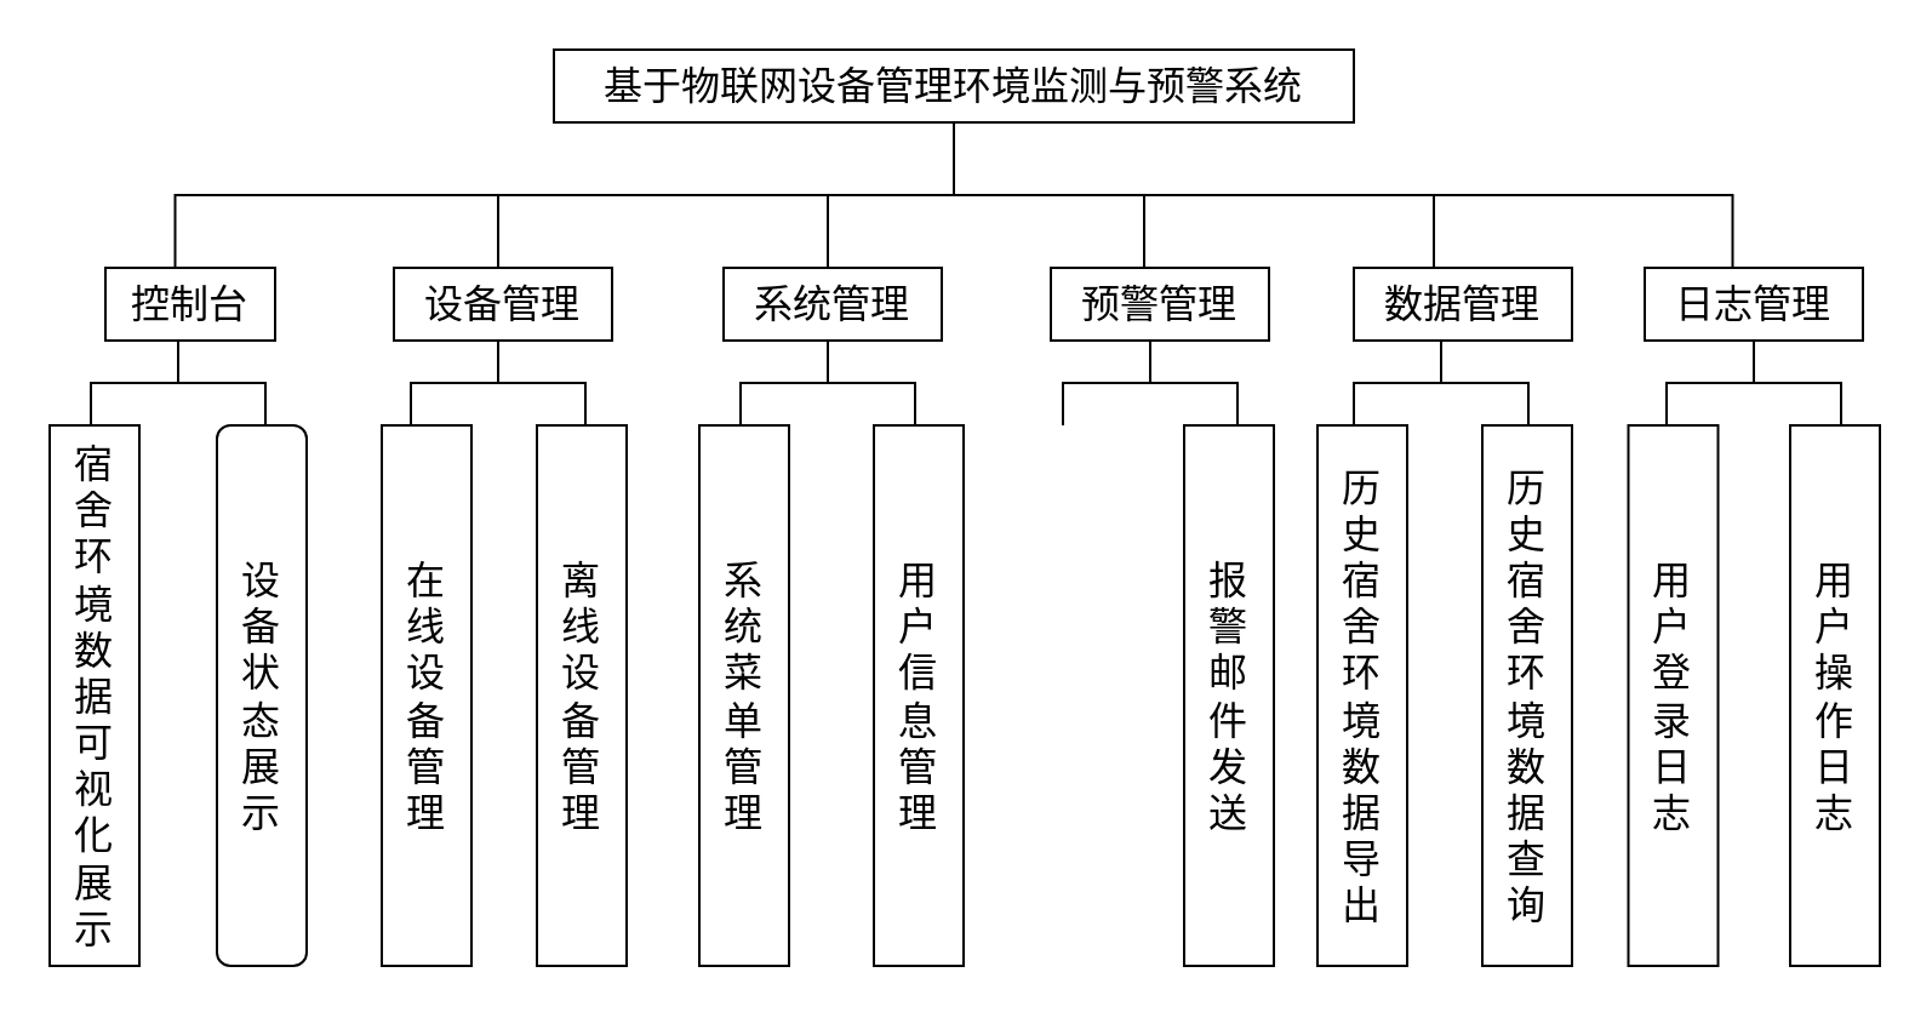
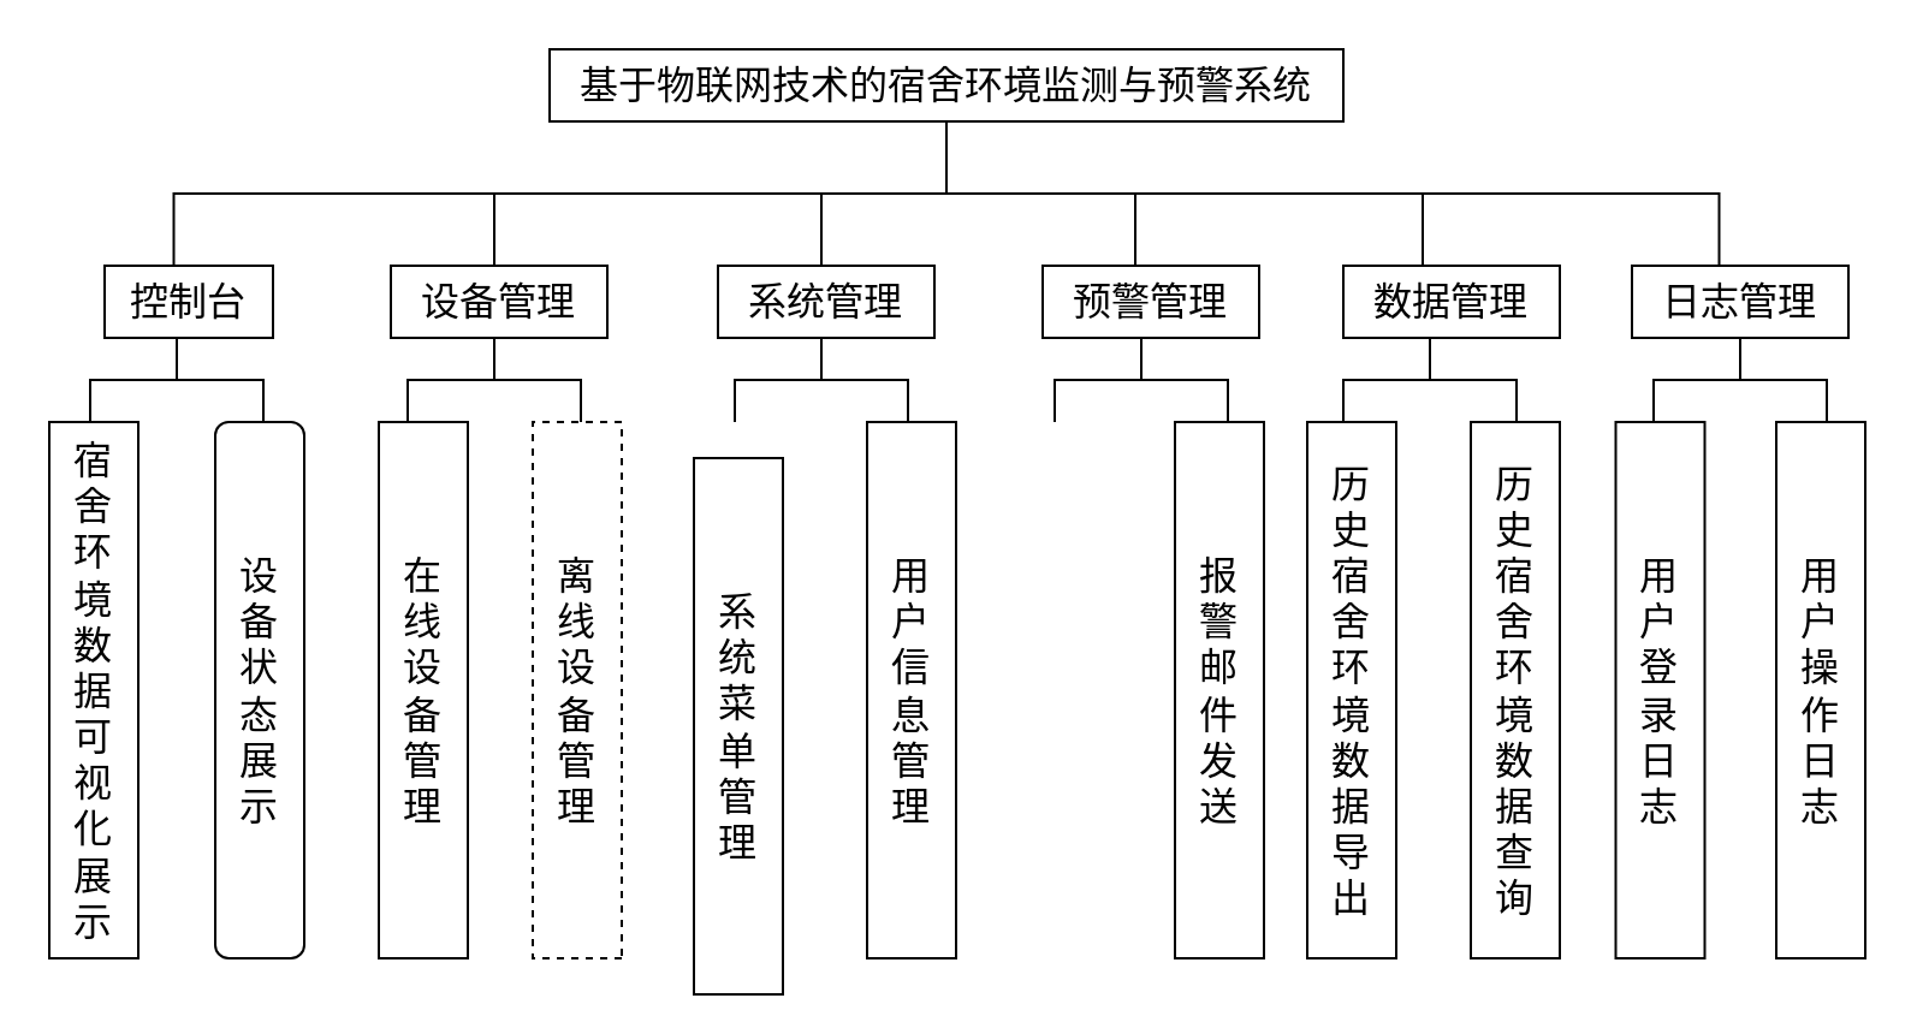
- <mxCell id="2" value="&lt;p class=&quot;MsoNormal&quot;&gt;&lt;font face=&quot;Helvetica&quot; style=&quot;font-size: 16px;&quot;&gt;&lt;font style=&quot;&quot;&gt;基于物联网&lt;/font&gt;设备管理&lt;font style=&quot;&quot;&gt;环境监测与预警系统&lt;/font&gt;&lt;/font&gt;&lt;/p&gt;" style="rounded=0;whiteSpace=wrap;html=1;" vertex="1" parent="1"><mxGeometry x="228" y="20" width="330" height="30" as="geometry" /></mxCell>
+ <mxCell id="2" value="&lt;p class=&quot;MsoNormal&quot;&gt;&lt;font face=&quot;Helvetica&quot; style=&quot;font-size: 16px;&quot;&gt;&lt;font style=&quot;&quot;&gt;基于物联网&lt;/font&gt;技术的宿舍&lt;font style=&quot;&quot;&gt;环境监测与预警系统&lt;/font&gt;&lt;/font&gt;&lt;/p&gt;" style="rounded=0;whiteSpace=wrap;html=1;" vertex="1" parent="1"><mxGeometry x="228" y="20" width="330" height="30" as="geometry" /></mxCell>
- <mxCell id="17" value="&lt;font style=&quot;font-size: 16px;&quot;&gt;离&lt;/font&gt;&lt;div&gt;&lt;font style=&quot;font-size: 16px;&quot;&gt;线&lt;/font&gt;&lt;/div&gt;&lt;div&gt;&lt;font style=&quot;font-size: 16px;&quot;&gt;设&lt;/font&gt;&lt;/div&gt;&lt;div&gt;&lt;font style=&quot;font-size: 16px;&quot;&gt;备&lt;/font&gt;&lt;/div&gt;&lt;div&gt;&lt;font style=&quot;font-size: 16px;&quot;&gt;管&lt;/font&gt;&lt;/div&gt;&lt;div&gt;&lt;font style=&quot;font-size: 16px;&quot;&gt;理&lt;/font&gt;&lt;/div&gt;" style="rounded=0;whiteSpace=wrap;html=1;direction=west;" vertex="1" parent="1"><mxGeometry x="221" y="175" width="37" height="223" as="geometry" /></mxCell>
+ <mxCell id="17" value="&lt;font style=&quot;font-size: 16px;&quot;&gt;离&lt;/font&gt;&lt;div&gt;&lt;font style=&quot;font-size: 16px;&quot;&gt;线&lt;/font&gt;&lt;/div&gt;&lt;div&gt;&lt;font style=&quot;font-size: 16px;&quot;&gt;设&lt;/font&gt;&lt;/div&gt;&lt;div&gt;&lt;font style=&quot;font-size: 16px;&quot;&gt;备&lt;/font&gt;&lt;/div&gt;&lt;div&gt;&lt;font style=&quot;font-size: 16px;&quot;&gt;管&lt;/font&gt;&lt;/div&gt;&lt;div&gt;&lt;font style=&quot;font-size: 16px;&quot;&gt;理&lt;/font&gt;&lt;/div&gt;" style="rounded=0;whiteSpace=wrap;html=1;direction=west;dashed=1;" vertex="1" parent="1"><mxGeometry x="221" y="175" width="37" height="223" as="geometry" /></mxCell>
- <mxCell id="18" value="&lt;font style=&quot;font-size: 16px;&quot;&gt;系&lt;/font&gt;&lt;div&gt;&lt;font style=&quot;font-size: 16px;&quot;&gt;统&lt;/font&gt;&lt;/div&gt;&lt;div&gt;&lt;font style=&quot;font-size: 16px;&quot;&gt;菜&lt;/font&gt;&lt;div&gt;&lt;font style=&quot;font-size: 16px;&quot;&gt;单&lt;/font&gt;&lt;/div&gt;&lt;div&gt;&lt;font style=&quot;font-size: 16px;&quot;&gt;管&lt;/font&gt;&lt;/div&gt;&lt;div&gt;&lt;font style=&quot;font-size: 16px;&quot;&gt;理&lt;/font&gt;&lt;/div&gt;&lt;/div&gt;" style="rounded=0;whiteSpace=wrap;html=1;direction=west;" vertex="1" parent="1"><mxGeometry x="288" y="175" width="37" height="223" as="geometry" /></mxCell>
+ <mxCell id="18" value="&lt;font style=&quot;font-size: 16px;&quot;&gt;系&lt;/font&gt;&lt;div&gt;&lt;font style=&quot;font-size: 16px;&quot;&gt;统&lt;/font&gt;&lt;/div&gt;&lt;div&gt;&lt;font style=&quot;font-size: 16px;&quot;&gt;菜&lt;/font&gt;&lt;div&gt;&lt;font style=&quot;font-size: 16px;&quot;&gt;单&lt;/font&gt;&lt;/div&gt;&lt;div&gt;&lt;font style=&quot;font-size: 16px;&quot;&gt;管&lt;/font&gt;&lt;/div&gt;&lt;div&gt;&lt;font style=&quot;font-size: 16px;&quot;&gt;理&lt;/font&gt;&lt;/div&gt;&lt;/div&gt;" style="rounded=0;whiteSpace=wrap;html=1;direction=west;" vertex="1" parent="1"><mxGeometry x="288" y="190" width="37" height="223" as="geometry" /></mxCell>
